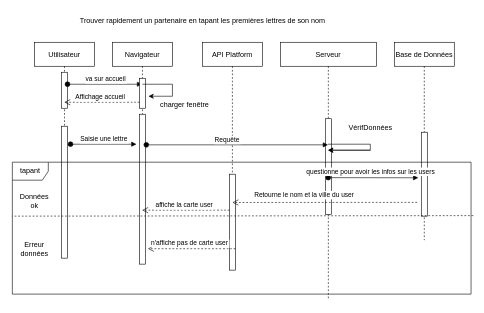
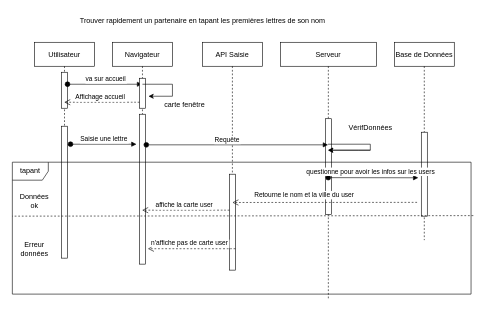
- <mxCell id="18" value="API Platform" style="shape=umlLifeline;perimeter=lifelinePerimeter;container=1;collapsible=0;recursiveResize=0;rounded=0;shadow=0;strokeWidth=1;" parent="1" vertex="1"><mxGeometry x="337" y="70" width="100" height="380" as="geometry" /></mxCell>
+ <mxCell id="18" value="API Saisie" style="shape=umlLifeline;perimeter=lifelinePerimeter;container=1;collapsible=0;recursiveResize=0;rounded=0;shadow=0;strokeWidth=1;" parent="1" vertex="1"><mxGeometry x="337" y="70" width="100" height="380" as="geometry" /></mxCell>
- <mxCell id="17" value="charger fenêtre" style="text;html=1;align=center;verticalAlign=middle;resizable=0;points=[];autosize=1;strokeColor=none;fillColor=none;" parent="1" vertex="1"><mxGeometry x="257" y="160" width="100" height="30" as="geometry" /></mxCell>
+ <mxCell id="17" value="carte fenêtre" style="text;html=1;align=center;verticalAlign=middle;resizable=0;points=[];autosize=1;strokeColor=none;fillColor=none;" parent="1" vertex="1"><mxGeometry x="257" y="160" width="100" height="30" as="geometry" /></mxCell>
